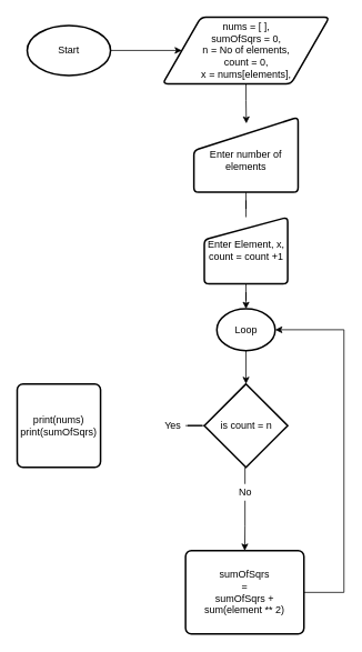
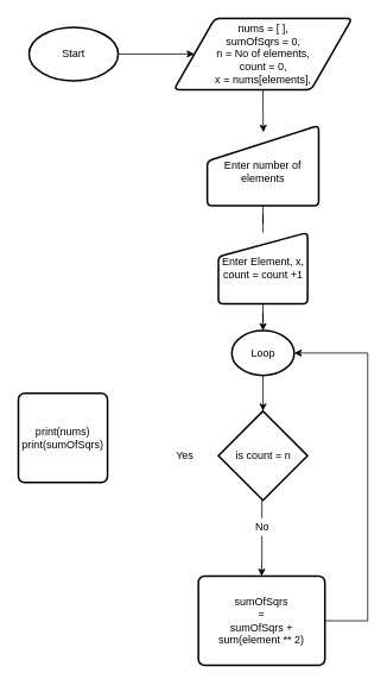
- <mxCell id="20" value="print(nums)&lt;br&gt;print(sumOfSqrs)" style="rounded=1;whiteSpace=wrap;html=1;absoluteArcSize=1;arcSize=14;strokeWidth=2;" vertex="1" parent="1"><mxGeometry x="20" y="460" width="100" height="100" as="geometry" /></mxCell>
+ <mxCell id="20" value="print(nums)&lt;br&gt;print(sumOfSqrs)" style="rounded=1;whiteSpace=wrap;html=1;absoluteArcSize=1;arcSize=14;strokeWidth=2;" vertex="1" parent="1"><mxGeometry x="20" y="440" width="100" height="100" as="geometry" /></mxCell>
- <mxCell id="14" style="edgeStyle=orthogonalEdgeStyle;rounded=0;orthogonalLoop=1;jettySize=auto;html=1;startArrow=none;startFill=0;endArrow=none;endFill=0;" edge="1" parent="1" source="15" target="16"><mxGeometry relative="1" as="geometry" /></mxCell>
- <mxCell id="11" value="sumOfSqrs &lt;br&gt;=&lt;br&gt;sumOfSqrs + sum(element ** 2)" style="rounded=1;whiteSpace=wrap;html=1;absoluteArcSize=1;arcSize=14;strokeWidth=2;" vertex="1" parent="1"><mxGeometry x="222" y="660" width="142" height="100" as="geometry" /></mxCell>
+ <mxCell id="11" value="sumOfSqrs &lt;br&gt;=&lt;br&gt;sumOfSqrs + sum(element ** 2)" style="rounded=1;whiteSpace=wrap;html=1;absoluteArcSize=1;arcSize=14;strokeWidth=2;" vertex="1" parent="1"><mxGeometry x="222" y="645" width="142" height="100" as="geometry" /></mxCell>
